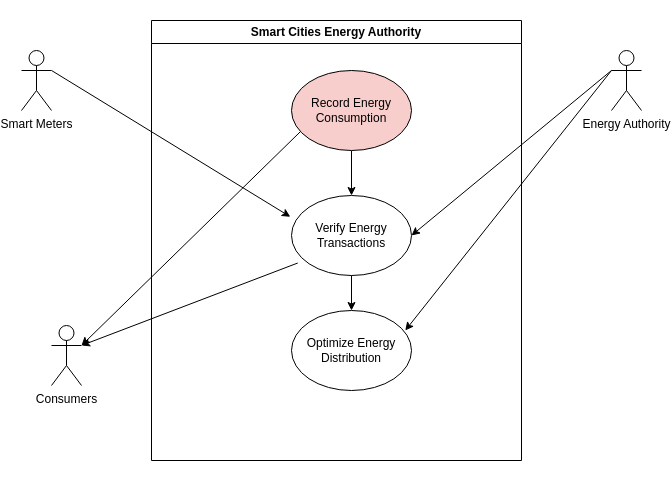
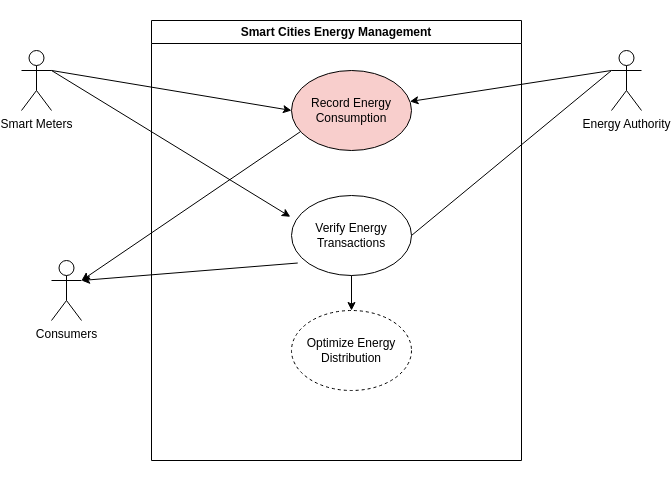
- <mxCell id="2" value="Smart Cities Energy Authority" style="swimlane;whiteSpace=wrap;html=1;" vertex="1" parent="1"><mxGeometry x="150" y="20" width="370" height="440" as="geometry" /></mxCell>
+ <mxCell id="2" value="Smart Cities Energy Management" style="swimlane;whiteSpace=wrap;html=1;" vertex="1" parent="1"><mxGeometry x="150" y="20" width="370" height="440" as="geometry" /></mxCell>
+ <mxCell id="11" value="" style="endArrow=classic;html=1;rounded=0;exitX=1;exitY=0.333;exitDx=0;exitDy=0;exitPerimeter=0;entryX=0;entryY=0.5;entryDx=0;entryDy=0;" edge="1" parent="1" source="8" target="4"><mxGeometry width="50" height="50" relative="1" as="geometry"><mxPoint x="300" y="300" as="sourcePoint" /><mxPoint x="350" y="250" as="targetPoint" /></mxGeometry></mxCell>
- <mxCell id="3" style="edgeStyle=orthogonalEdgeStyle;rounded=0;orthogonalLoop=1;jettySize=auto;html=1;exitX=0.5;exitY=1;exitDx=0;exitDy=0;entryX=0.5;entryY=0;entryDx=0;entryDy=0;" edge="1" parent="2" source="4" target="5"><mxGeometry relative="1" as="geometry" /></mxCell>
- <mxCell id="14" value="" style="endArrow=classic;html=1;rounded=0;exitX=0;exitY=0.333;exitDx=0;exitDy=0;exitPerimeter=0;entryX=0.948;entryY=0.25;entryDx=0;entryDy=0;entryPerimeter=0;" edge="1" parent="1" source="9" target="6"><mxGeometry width="50" height="50" relative="1" as="geometry"><mxPoint x="300" y="300" as="sourcePoint" /><mxPoint x="350" y="250" as="targetPoint" /></mxGeometry></mxCell>
+ <mxCell id="14" value="" style="endArrow=classic;html=1;rounded=0;exitX=0;exitY=0.333;exitDx=0;exitDy=0;exitPerimeter=0;" edge="1" parent="1" source="9" target="4"><mxGeometry width="50" height="50" relative="1" as="geometry"><mxPoint x="300" y="300" as="sourcePoint" /><mxPoint x="350" y="250" as="targetPoint" /></mxGeometry></mxCell>
- <mxCell id="13" value="" style="endArrow=classic;html=1;rounded=0;exitX=0;exitY=0.333;exitDx=0;exitDy=0;exitPerimeter=0;entryX=1;entryY=0.5;entryDx=0;entryDy=0;" edge="1" parent="1" source="9" target="5"><mxGeometry width="50" height="50" relative="1" as="geometry"><mxPoint x="300" y="300" as="sourcePoint" /><mxPoint x="350" y="250" as="targetPoint" /></mxGeometry></mxCell>
+ <mxCell id="13" value="" style="endArrow=none;html=1;rounded=0;exitX=0;exitY=0.333;exitDx=0;exitDy=0;exitPerimeter=0;entryX=1;entryY=0.5;entryDx=0;entryDy=0;" edge="1" parent="1" source="9" target="5"><mxGeometry width="50" height="50" relative="1" as="geometry"><mxPoint x="300" y="300" as="sourcePoint" /><mxPoint x="350" y="250" as="targetPoint" /></mxGeometry></mxCell>
- <mxCell id="6" value="Optimize Energy Distribution" style="ellipse;whiteSpace=wrap;html=1;" vertex="1" parent="2"><mxGeometry x="140" y="290" width="120" height="80" as="geometry" /></mxCell>
+ <mxCell id="6" value="Optimize Energy Distribution" style="ellipse;whiteSpace=wrap;html=1;dashed=1;" vertex="1" parent="2"><mxGeometry x="140" y="290" width="120" height="80" as="geometry" /></mxCell>
- <mxCell id="10" value="Consumers" style="shape=umlActor;verticalLabelPosition=bottom;verticalAlign=top;html=1;outlineConnect=0;" vertex="1" parent="1"><mxGeometry x="50" y="325" width="30" height="60" as="geometry" /></mxCell>
+ <mxCell id="10" value="Consumers" style="shape=umlActor;verticalLabelPosition=bottom;verticalAlign=top;html=1;outlineConnect=0;" vertex="1" parent="1"><mxGeometry x="50" y="260" width="30" height="60" as="geometry" /></mxCell>
